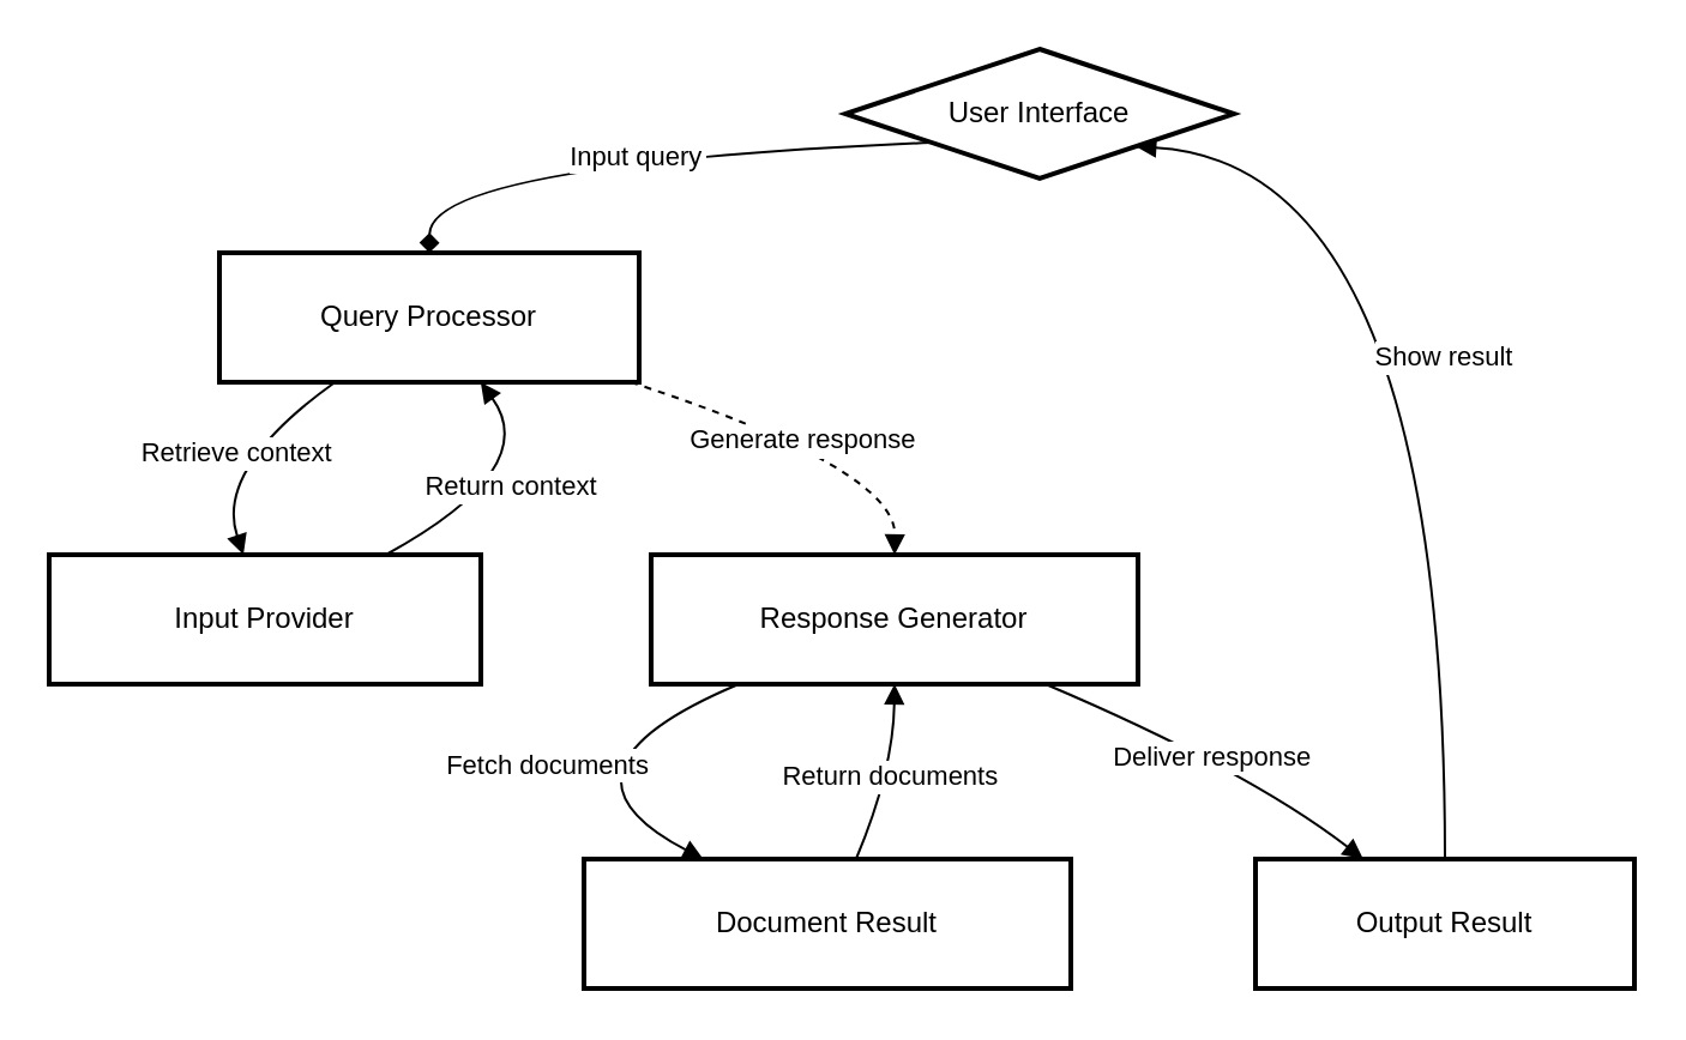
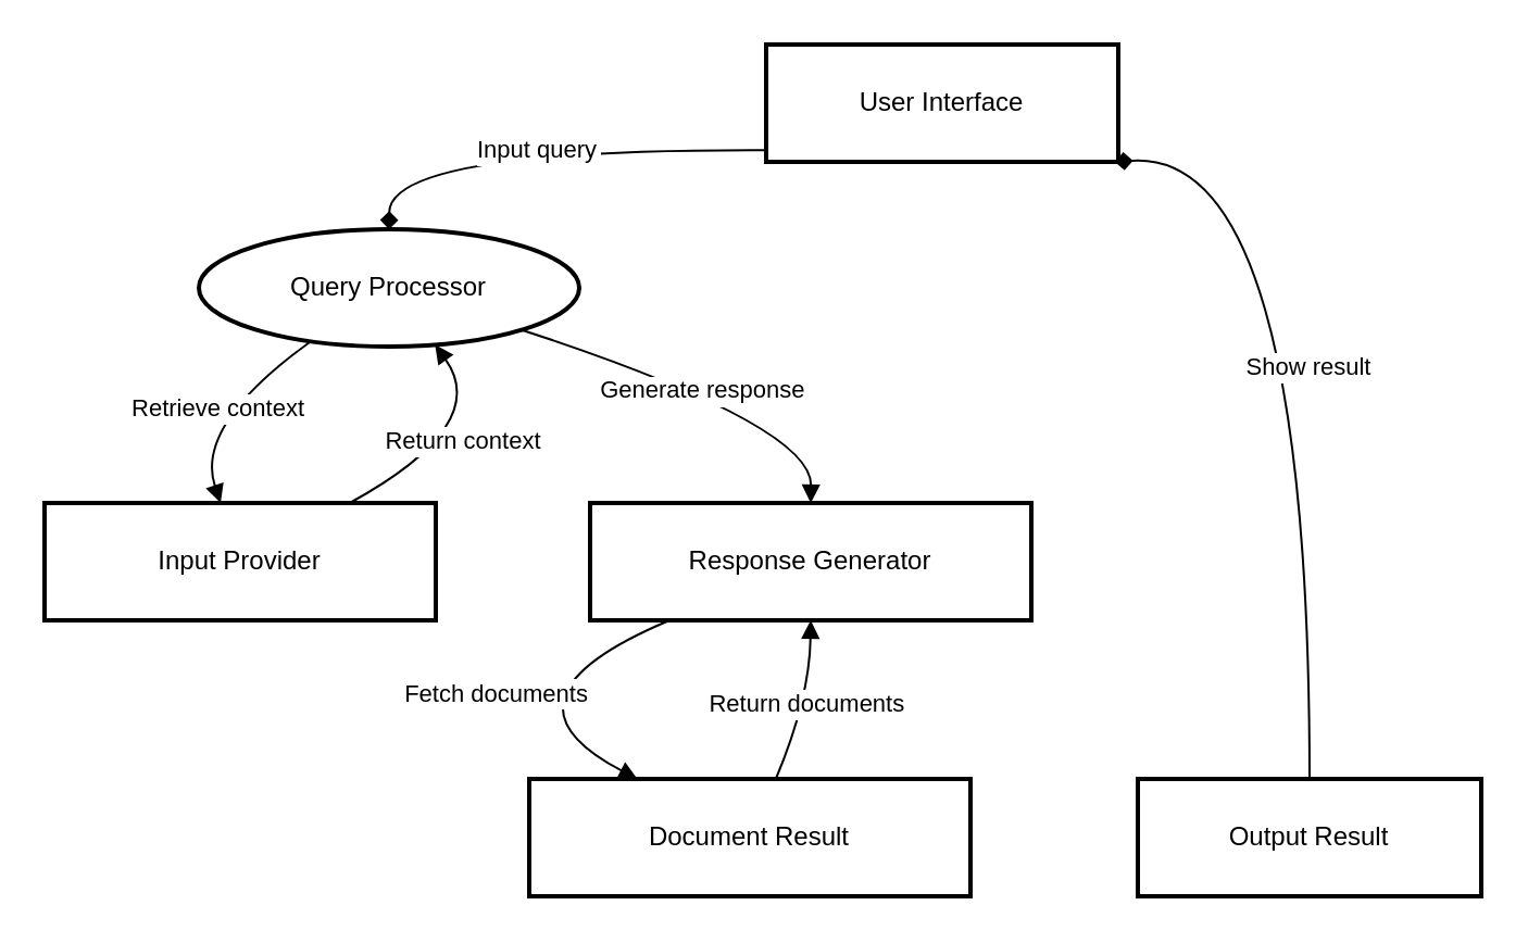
- <mxCell id="2" value="User Interface" style="rhombus;whiteSpace=wrap;strokeWidth=2;" parent="1" vertex="1"><mxGeometry x="352" y="20" width="162" height="54" as="geometry" /></mxCell>
+ <mxCell id="2" value="User Interface" style="whiteSpace=wrap;strokeWidth=2;" parent="1" vertex="1"><mxGeometry x="352" y="20" width="162" height="54" as="geometry" /></mxCell>
- <mxCell id="3" value="Query Processor" style="whiteSpace=wrap;strokeWidth=2;" parent="1" vertex="1"><mxGeometry x="91" y="105" width="175" height="54" as="geometry" /></mxCell>
+ <mxCell id="3" value="Query Processor" style="ellipse;whiteSpace=wrap;strokeWidth=2;" parent="1" vertex="1"><mxGeometry x="91" y="105" width="175" height="54" as="geometry" /></mxCell>
- <mxCell id="15" value="Show result" style="curved=1;startArrow=none;endArrow=block;exitX=0.5;exitY=-0.01;entryX=0.99;entryY=1;" parent="1" source="7" target="2" edge="1"><mxGeometry relative="1" as="geometry"><Array as="points"><mxPoint x="602" y="68" /></Array></mxGeometry></mxCell>
+ <mxCell id="15" value="Show result" style="curved=1;startArrow=none;endArrow=diamond;exitX=0.5;exitY=-0.01;entryX=0.99;entryY=1;" parent="1" source="7" target="2" edge="1"><mxGeometry relative="1" as="geometry"><Array as="points"><mxPoint x="602" y="68" /></Array></mxGeometry></mxCell>
- <mxCell id="11" value="Generate response" style="curved=1;startArrow=none;endArrow=block;exitX=0.97;exitY=0.99;entryX=0.5;entryY=0;dashed=1;" parent="1" source="3" target="5" edge="1"><mxGeometry relative="1" as="geometry"><Array as="points"><mxPoint x="373" y="195" /></Array></mxGeometry></mxCell>
+ <mxCell id="11" value="Generate response" style="curved=1;startArrow=none;endArrow=block;exitX=0.97;exitY=0.99;entryX=0.5;entryY=0;" parent="1" source="3" target="5" edge="1"><mxGeometry relative="1" as="geometry"><Array as="points"><mxPoint x="373" y="195" /></Array></mxGeometry></mxCell>
- <mxCell id="14" value="Deliver response" style="curved=1;startArrow=none;endArrow=block;exitX=0.81;exitY=1;entryX=0.28;entryY=-0.01;" parent="1" source="5" target="7" edge="1"><mxGeometry relative="1" as="geometry"><Array as="points"><mxPoint x="520" y="321" /></Array></mxGeometry></mxCell>
